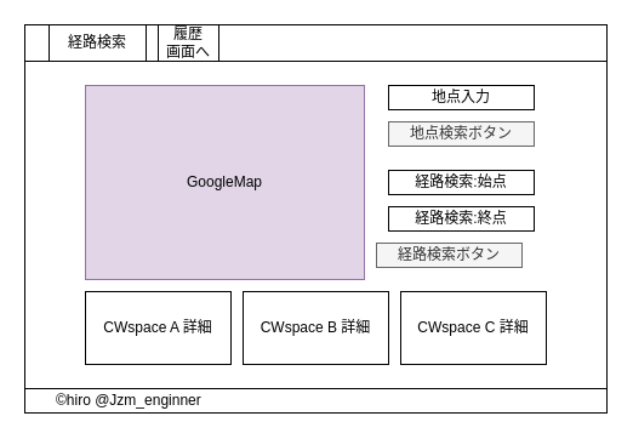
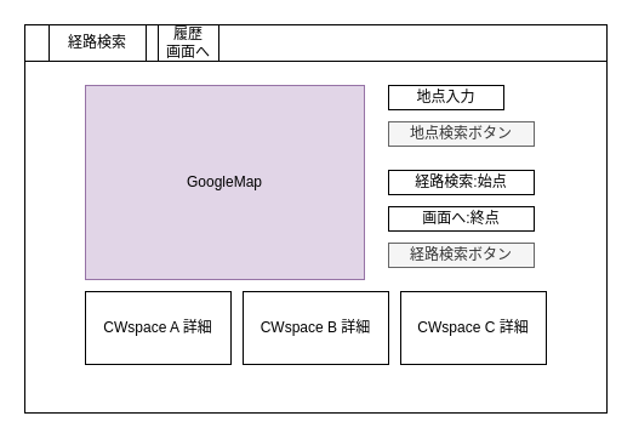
- <mxCell id="6" value="地点入力" style="rounded=0;whiteSpace=wrap;html=1;" vertex="1" parent="1"><mxGeometry x="320" y="70" width="120" height="20" as="geometry" /></mxCell>
+ <mxCell id="6" value="地点入力" style="rounded=0;whiteSpace=wrap;html=1;" vertex="1" parent="1"><mxGeometry x="320" y="70" width="95" height="20" as="geometry" /></mxCell>
- <mxCell id="7" value="&lt;span&gt;経路検索:終点&lt;/span&gt;" style="rounded=0;whiteSpace=wrap;html=1;" vertex="1" parent="1"><mxGeometry x="320" y="170" width="120" height="20" as="geometry" /></mxCell>
+ <mxCell id="7" value="&lt;span&gt;画面へ:終点&lt;/span&gt;" style="rounded=0;whiteSpace=wrap;html=1;" vertex="1" parent="1"><mxGeometry x="320" y="170" width="120" height="20" as="geometry" /></mxCell>
- <mxCell id="5" value="経路検索ボタン" style="rounded=0;whiteSpace=wrap;html=1;fillColor=#f5f5f5;strokeColor=#666666;fontColor=#333333;" vertex="1" parent="1"><mxGeometry x="310" y="200" width="120" height="20" as="geometry" /></mxCell>
+ <mxCell id="5" value="経路検索ボタン" style="rounded=0;whiteSpace=wrap;html=1;fillColor=#f5f5f5;strokeColor=#666666;fontColor=#333333;" vertex="1" parent="1"><mxGeometry x="320" y="200" width="120" height="20" as="geometry" /></mxCell>
- <mxCell id="12" value="　　©hiro @Jzm_enginner" style="rounded=0;whiteSpace=wrap;html=1;align=left;" vertex="1" parent="1"><mxGeometry x="20" y="320" width="480" height="20" as="geometry" /></mxCell>
